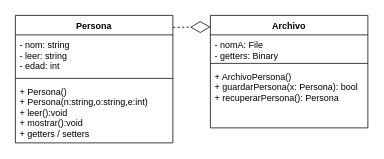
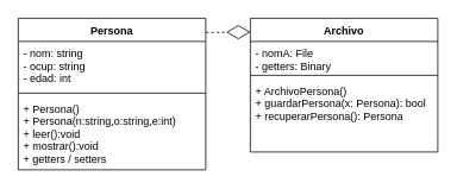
- <mxCell id="3" value="- nom: string&#10;- leer: string&#10;- edad: int" style="text;strokeColor=none;fillColor=none;align=left;verticalAlign=top;spacingLeft=4;spacingRight=4;overflow=hidden;rotatable=0;points=[[0,0.5],[1,0.5]];portConstraint=eastwest;" vertex="1" parent="2"><mxGeometry y="26" width="210" height="54" as="geometry" /></mxCell>
+ <mxCell id="3" value="- nom: string&#10;- ocup: string&#10;- edad: int" style="text;strokeColor=none;fillColor=none;align=left;verticalAlign=top;spacingLeft=4;spacingRight=4;overflow=hidden;rotatable=0;points=[[0,0.5],[1,0.5]];portConstraint=eastwest;" vertex="1" parent="2"><mxGeometry y="26" width="210" height="54" as="geometry" /></mxCell>
